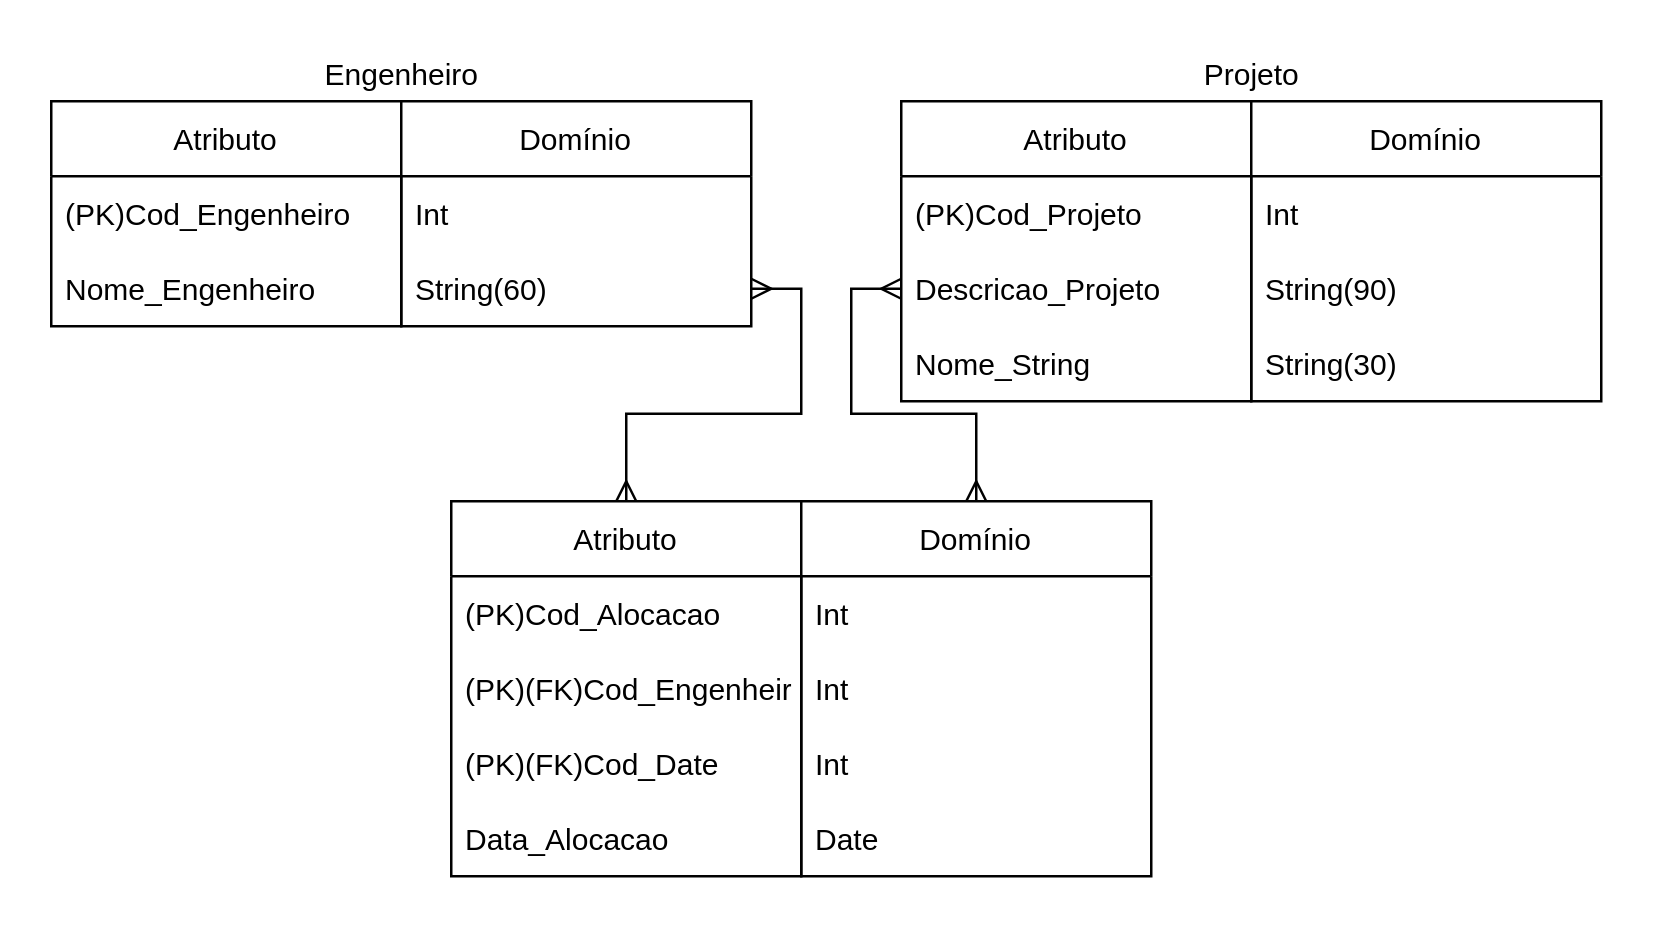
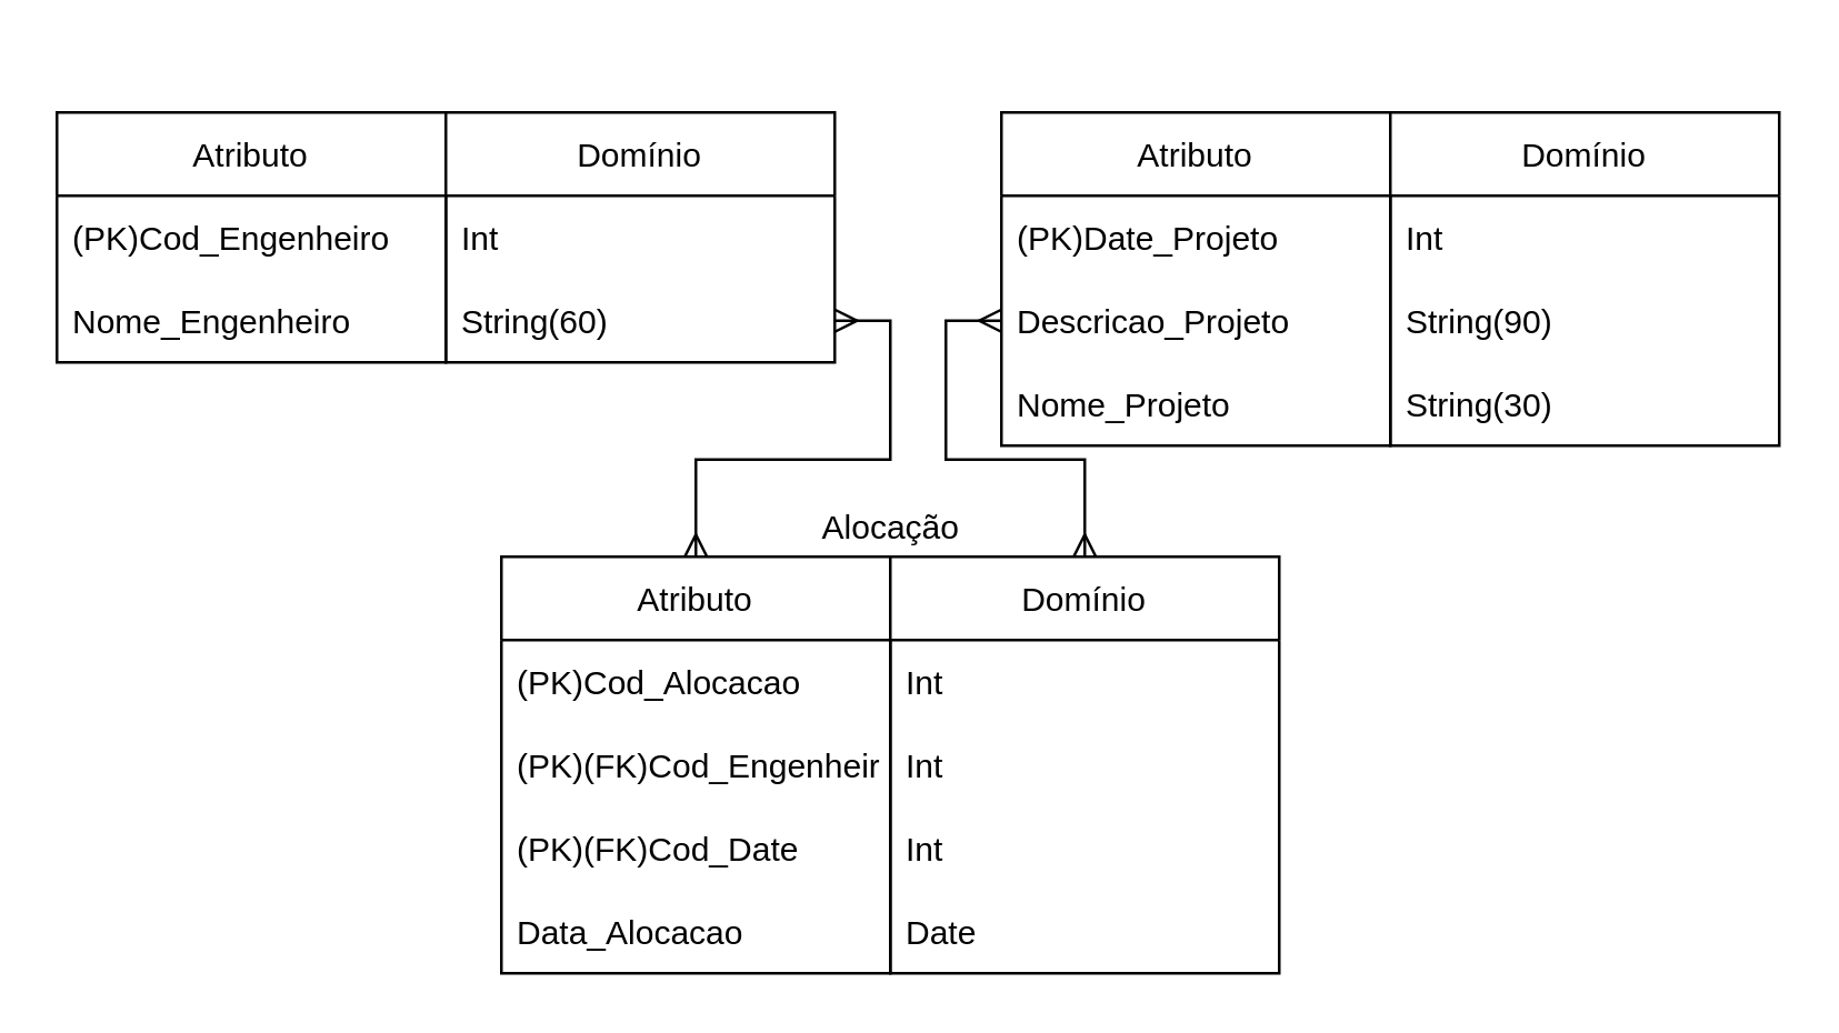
- <mxCell id="26" value="Engenheiro" style="text;html=1;align=center;verticalAlign=middle;resizable=0;points=[];autosize=1;strokeColor=none;fillColor=none;" vertex="1" parent="1"><mxGeometry x="120" y="20" width="80" height="20" as="geometry" /></mxCell>
- <mxCell id="27" value="Projeto" style="text;html=1;align=center;verticalAlign=middle;resizable=0;points=[];autosize=1;strokeColor=none;fillColor=none;" vertex="1" parent="1"><mxGeometry x="475" y="20" width="50" height="20" as="geometry" /></mxCell>
- <mxCell id="9" value="(PK)Cod_Projeto" style="text;strokeColor=none;fillColor=none;align=left;verticalAlign=middle;spacingLeft=4;spacingRight=4;overflow=hidden;points=[[0,0.5],[1,0.5]];portConstraint=eastwest;rotatable=0;" vertex="1" parent="8"><mxGeometry y="30" width="140" height="30" as="geometry" /></mxCell>
+ <mxCell id="9" value="(PK)Date_Projeto" style="text;strokeColor=none;fillColor=none;align=left;verticalAlign=middle;spacingLeft=4;spacingRight=4;overflow=hidden;points=[[0,0.5],[1,0.5]];portConstraint=eastwest;rotatable=0;" vertex="1" parent="8"><mxGeometry y="30" width="140" height="30" as="geometry" /></mxCell>
- <mxCell id="11" value="Nome_String" style="text;strokeColor=none;fillColor=none;align=left;verticalAlign=middle;spacingLeft=4;spacingRight=4;overflow=hidden;points=[[0,0.5],[1,0.5]];portConstraint=eastwest;rotatable=0;" vertex="1" parent="8"><mxGeometry y="90" width="140" height="30" as="geometry" /></mxCell>
+ <mxCell id="11" value="Nome_Projeto" style="text;strokeColor=none;fillColor=none;align=left;verticalAlign=middle;spacingLeft=4;spacingRight=4;overflow=hidden;points=[[0,0.5],[1,0.5]];portConstraint=eastwest;rotatable=0;" vertex="1" parent="8"><mxGeometry y="90" width="140" height="30" as="geometry" /></mxCell>
+ <mxCell id="28" value="Alocação" style="text;html=1;align=center;verticalAlign=middle;resizable=0;points=[];autosize=1;strokeColor=none;fillColor=none;" vertex="1" parent="1"><mxGeometry x="290" y="180" width="60" height="20" as="geometry" /></mxCell>
